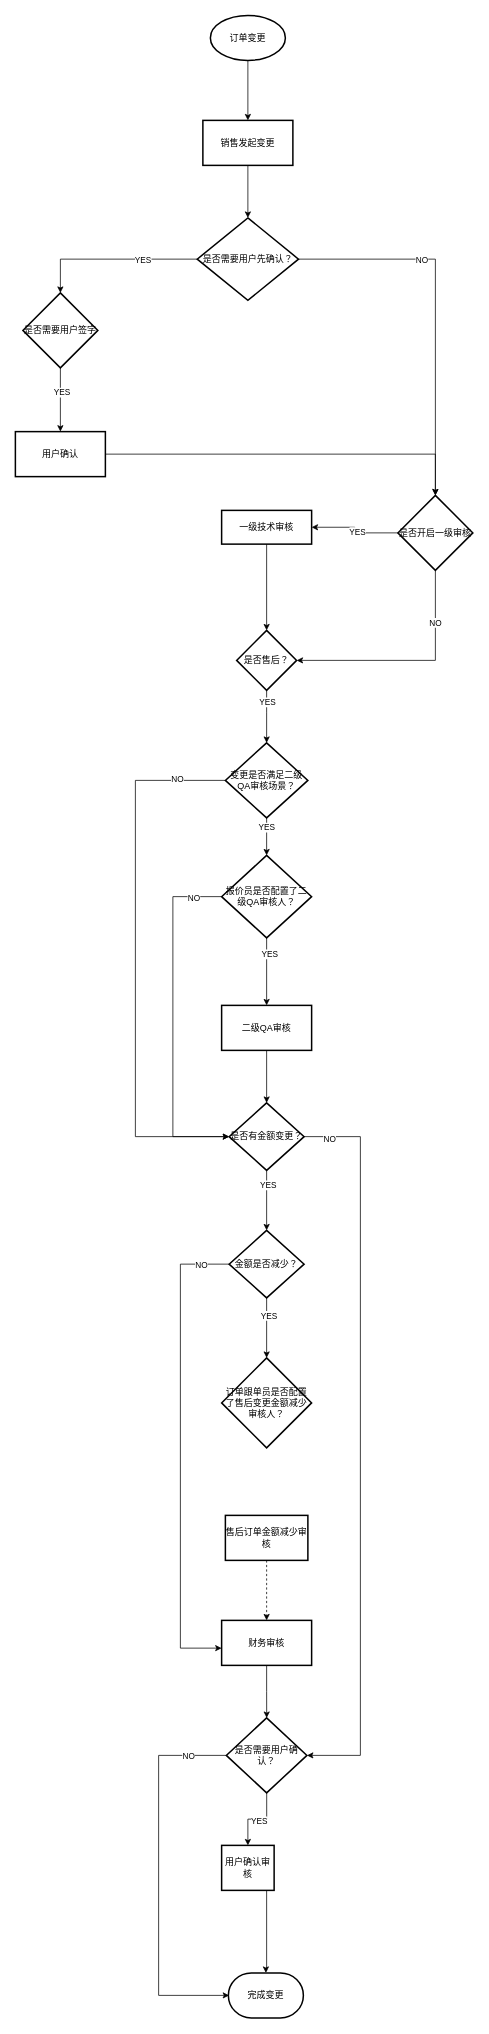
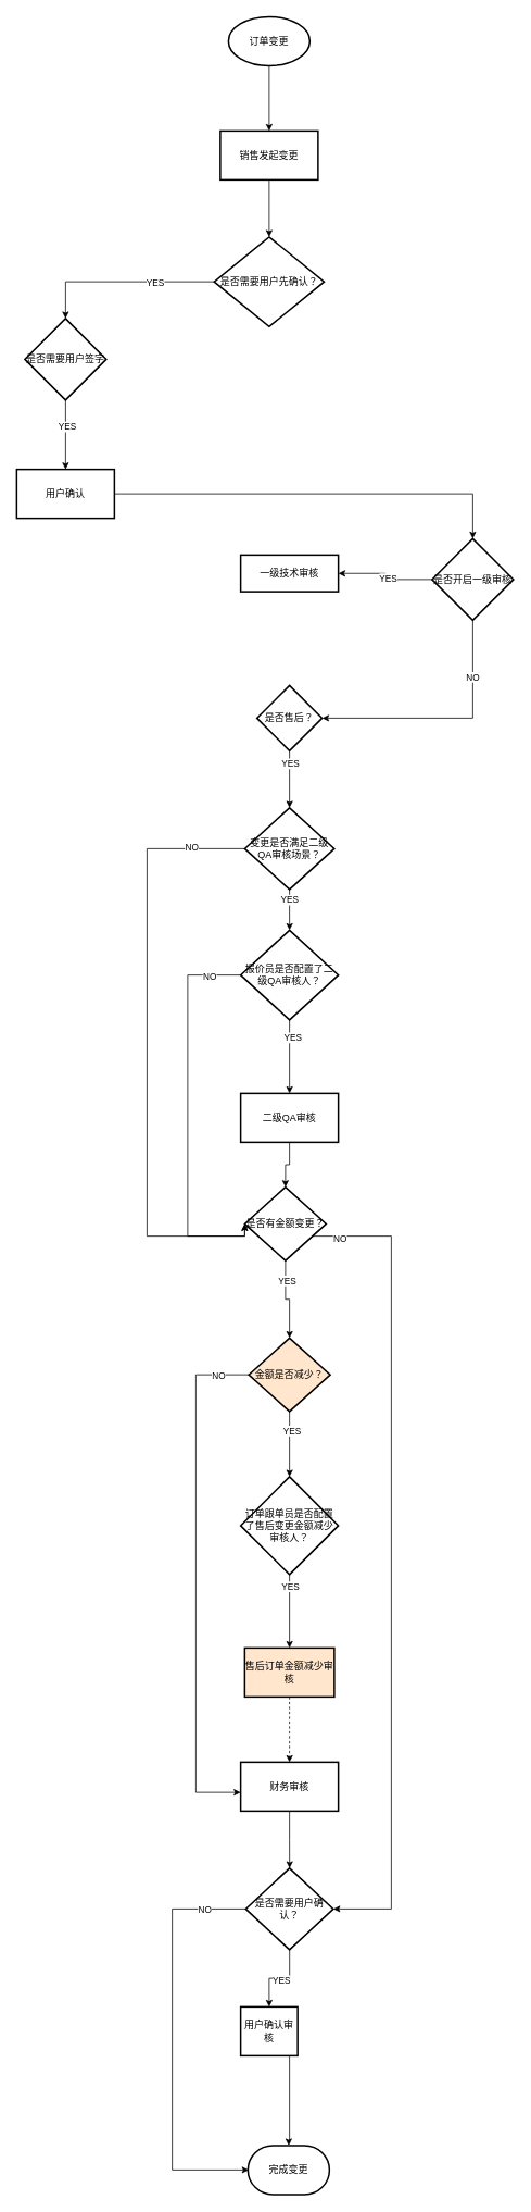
- <mxCell id="8" value="" style="edgeStyle=orthogonalEdgeStyle;rounded=0;orthogonalLoop=1;jettySize=auto;html=1;entryX=0.5;entryY=0;entryDx=0;entryDy=0;entryPerimeter=0;" edge="1" parent="1" source="10" target="60"><mxGeometry relative="1" as="geometry"><mxPoint x="540" y="575" as="targetPoint" /></mxGeometry></mxCell>
- <mxCell id="9" value="NO" style="edgeLabel;html=1;align=center;verticalAlign=middle;resizable=0;points=[];" vertex="1" connectable="0" parent="8"><mxGeometry x="-0.345" relative="1" as="geometry"><mxPoint x="1" as="offset" /></mxGeometry></mxCell>
- <mxCell id="61" style="edgeStyle=orthogonalEdgeStyle;rounded=0;orthogonalLoop=1;jettySize=auto;html=1;" edge="1" parent="1" source="62" target="15"><mxGeometry relative="1" as="geometry" /></mxCell>
- <mxCell id="32" value="是否有金额变更？" style="rhombus;whiteSpace=wrap;html=1;strokeWidth=2;" vertex="1" parent="1"><mxGeometry x="305" y="1470" width="100" height="90" as="geometry" /></mxCell>
+ <mxCell id="32" value="是否有金额变更？" style="rhombus;whiteSpace=wrap;html=1;strokeWidth=2;" vertex="1" parent="1"><mxGeometry x="300" y="1455" width="100" height="90" as="geometry" /></mxCell>
- <mxCell id="35" value="金额是否减少？" style="rhombus;whiteSpace=wrap;html=1;strokeWidth=2;" vertex="1" parent="1"><mxGeometry x="305" y="1640" width="100" height="90" as="geometry" /></mxCell>
+ <mxCell id="35" value="金额是否减少？" style="rhombus;whiteSpace=wrap;html=1;strokeWidth=2;fillColor=#ffe6cc;" vertex="1" parent="1"><mxGeometry x="305" y="1640" width="100" height="90" as="geometry" /></mxCell>
+ <mxCell id="36" value="" style="edgeStyle=orthogonalEdgeStyle;rounded=0;orthogonalLoop=1;jettySize=auto;html=1;" edge="1" parent="1" source="38" target="40"><mxGeometry relative="1" as="geometry" /></mxCell>
+ <mxCell id="37" value="YES" style="edgeLabel;html=1;align=center;verticalAlign=middle;resizable=0;points=[];" vertex="1" connectable="0" parent="36"><mxGeometry x="-0.679" relative="1" as="geometry"><mxPoint as="offset" /></mxGeometry></mxCell>
- <mxCell id="40" value="售后订单金额减少审核" style="whiteSpace=wrap;html=1;strokeWidth=2;" vertex="1" parent="1"><mxGeometry x="300" y="2020" width="110" height="60" as="geometry" /></mxCell>
+ <mxCell id="40" value="售后订单金额减少审核" style="whiteSpace=wrap;html=1;strokeWidth=2;fillColor=#ffe6cc;" vertex="1" parent="1"><mxGeometry x="300" y="2020" width="110" height="60" as="geometry" /></mxCell>
